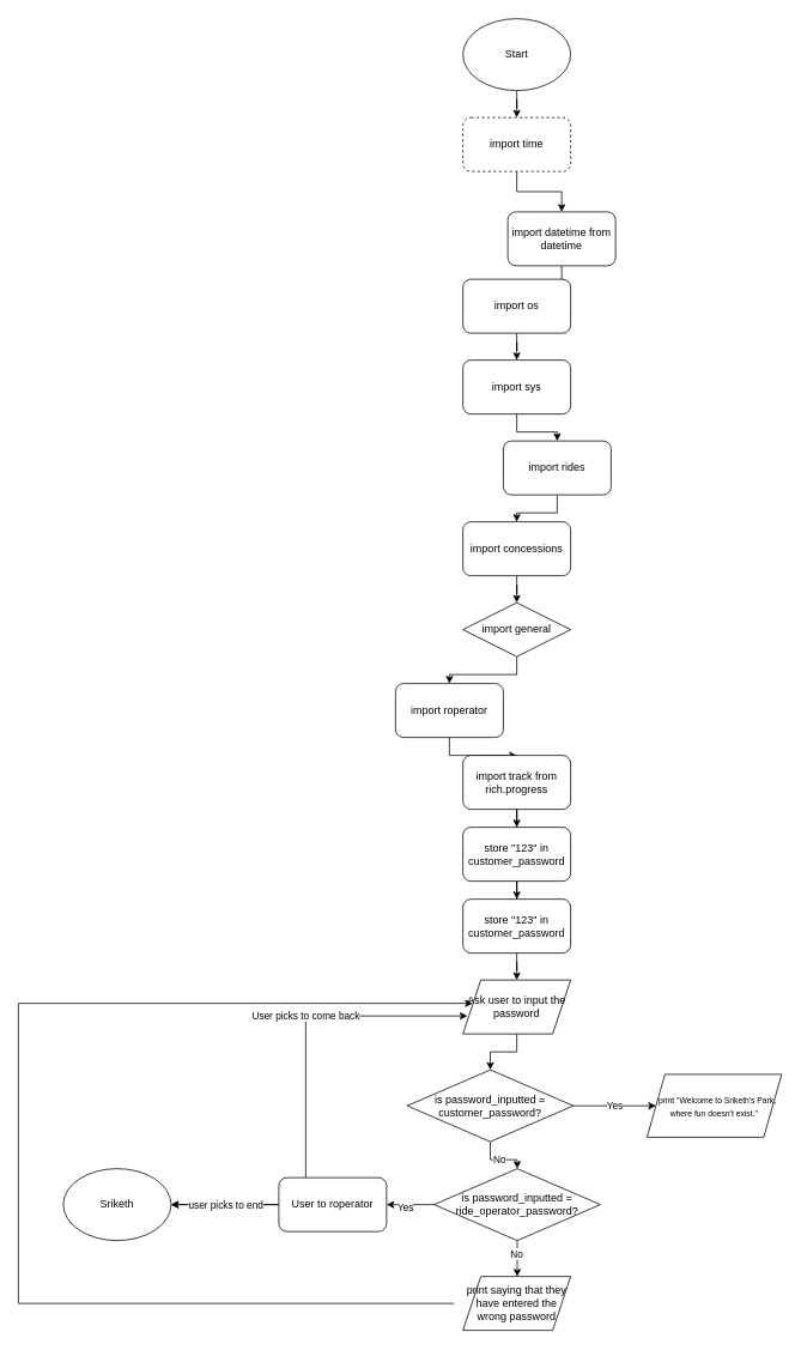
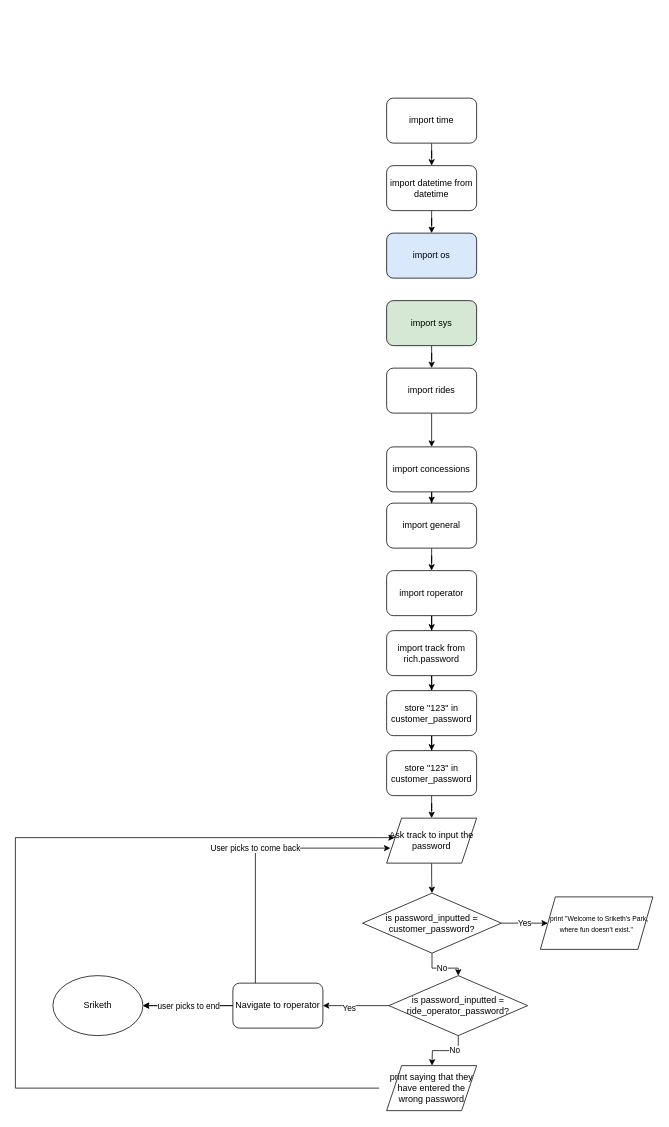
- <mxCell id="3" value="Start" style="ellipse;whiteSpace=wrap;html=1;" vertex="1" parent="1"><mxGeometry x="515" y="20" width="120" height="80" as="geometry" /></mxCell>
- <mxCell id="2" style="edgeStyle=orthogonalEdgeStyle;rounded=0;orthogonalLoop=1;jettySize=auto;html=1;" edge="1" parent="1" source="3" target="5"><mxGeometry relative="1" as="geometry" /></mxCell>
- <mxCell id="5" value="import time" style="rounded=1;whiteSpace=wrap;html=1;dashed=1;" vertex="1" parent="1"><mxGeometry x="515" y="130" width="120" height="60" as="geometry" /></mxCell>
+ <mxCell id="5" value="import time" style="rounded=1;whiteSpace=wrap;html=1;" vertex="1" parent="1"><mxGeometry x="515" y="130" width="120" height="60" as="geometry" /></mxCell>
- <mxCell id="7" value="import datetime from datetime" style="rounded=1;whiteSpace=wrap;html=1;" vertex="1" parent="1"><mxGeometry x="565" y="235" width="120" height="60" as="geometry" /></mxCell>
+ <mxCell id="7" value="import datetime from datetime" style="rounded=1;whiteSpace=wrap;html=1;" vertex="1" parent="1"><mxGeometry x="515" y="220" width="120" height="60" as="geometry" /></mxCell>
- <mxCell id="9" value="import os" style="rounded=1;whiteSpace=wrap;html=1;" vertex="1" parent="1"><mxGeometry x="515" y="310" width="120" height="60" as="geometry" /></mxCell>
+ <mxCell id="9" value="import os" style="rounded=1;whiteSpace=wrap;html=1;fillColor=#dae8fc;" vertex="1" parent="1"><mxGeometry x="515" y="310" width="120" height="60" as="geometry" /></mxCell>
- <mxCell id="8" style="edgeStyle=orthogonalEdgeStyle;rounded=0;orthogonalLoop=1;jettySize=auto;html=1;" edge="1" parent="1" source="9" target="11"><mxGeometry relative="1" as="geometry" /></mxCell>
- <mxCell id="11" value="import sys" style="rounded=1;whiteSpace=wrap;html=1;" vertex="1" parent="1"><mxGeometry x="515" y="400" width="120" height="60" as="geometry" /></mxCell>
+ <mxCell id="11" value="import sys" style="rounded=1;whiteSpace=wrap;html=1;fillColor=#d5e8d4;" vertex="1" parent="1"><mxGeometry x="515" y="400" width="120" height="60" as="geometry" /></mxCell>
- <mxCell id="13" value="import rides" style="rounded=1;whiteSpace=wrap;html=1;" vertex="1" parent="1"><mxGeometry x="560" y="490" width="120" height="60" as="geometry" /></mxCell>
+ <mxCell id="13" value="import rides" style="rounded=1;whiteSpace=wrap;html=1;" vertex="1" parent="1"><mxGeometry x="515" y="490" width="120" height="60" as="geometry" /></mxCell>
- <mxCell id="15" value="import concessions" style="rounded=1;whiteSpace=wrap;html=1;" vertex="1" parent="1"><mxGeometry x="515" y="580" width="120" height="60" as="geometry" /></mxCell>
+ <mxCell id="15" value="import concessions" style="rounded=1;whiteSpace=wrap;html=1;" vertex="1" parent="1"><mxGeometry x="515" y="595" width="120" height="60" as="geometry" /></mxCell>
- <mxCell id="17" value="import general" style="rhombus;whiteSpace=wrap;html=1;" vertex="1" parent="1"><mxGeometry x="515" y="670" width="120" height="60" as="geometry" /></mxCell>
+ <mxCell id="17" value="import general" style="rounded=1;whiteSpace=wrap;html=1;" vertex="1" parent="1"><mxGeometry x="515" y="670" width="120" height="60" as="geometry" /></mxCell>
- <mxCell id="19" value="import roperator" style="rounded=1;whiteSpace=wrap;html=1;" vertex="1" parent="1"><mxGeometry x="440" y="760" width="120" height="60" as="geometry" /></mxCell>
+ <mxCell id="19" value="import roperator" style="rounded=1;whiteSpace=wrap;html=1;" vertex="1" parent="1"><mxGeometry x="515" y="760" width="120" height="60" as="geometry" /></mxCell>
- <mxCell id="21" value="import track from rich.progress" style="rounded=1;whiteSpace=wrap;html=1;" vertex="1" parent="1"><mxGeometry x="515" y="840" width="120" height="60" as="geometry" /></mxCell>
+ <mxCell id="21" value="import track from rich.password" style="rounded=1;whiteSpace=wrap;html=1;" vertex="1" parent="1"><mxGeometry x="515" y="840" width="120" height="60" as="geometry" /></mxCell>
- <mxCell id="27" value="&lt;div&gt;&lt;span style=&quot;background-color: initial;&quot;&gt;Ask user to input the password&lt;/span&gt;&lt;br&gt;&lt;/div&gt;" style="shape=parallelogram;perimeter=parallelogramPerimeter;whiteSpace=wrap;html=1;fixedSize=1;" vertex="1" parent="1"><mxGeometry x="515" y="1090" width="120" height="60" as="geometry" /></mxCell>
+ <mxCell id="27" value="&lt;div&gt;&lt;span style=&quot;background-color: initial;&quot;&gt;Ask track to input the password&lt;/span&gt;&lt;br&gt;&lt;/div&gt;" style="shape=parallelogram;perimeter=parallelogramPerimeter;whiteSpace=wrap;html=1;fixedSize=1;" vertex="1" parent="1"><mxGeometry x="515" y="1090" width="120" height="60" as="geometry" /></mxCell>
- <mxCell id="35" value="is password_inputted = customer_password?" style="rhombus;whiteSpace=wrap;html=1;" vertex="1" parent="1"><mxGeometry x="453" y="1190" width="185" height="80" as="geometry" /></mxCell>
+ <mxCell id="35" value="is password_inputted = customer_password?" style="rhombus;whiteSpace=wrap;html=1;" vertex="1" parent="1"><mxGeometry x="483" y="1190" width="185" height="80" as="geometry" /></mxCell>
- <mxCell id="41" value="User to roperator" style="rounded=1;whiteSpace=wrap;html=1;" vertex="1" parent="1"><mxGeometry x="310" y="1310" width="120" height="60" as="geometry" /></mxCell>
+ <mxCell id="41" value="Navigate to roperator" style="rounded=1;whiteSpace=wrap;html=1;" vertex="1" parent="1"><mxGeometry x="310" y="1310" width="120" height="60" as="geometry" /></mxCell>
- <mxCell id="32" value="is password_inputted = ride_operator_password?" style="rhombus;whiteSpace=wrap;html=1;" vertex="1" parent="1"><mxGeometry x="483" y="1300" width="185" height="80" as="geometry" /></mxCell>
+ <mxCell id="32" value="is password_inputted = ride_operator_password?" style="rhombus;whiteSpace=wrap;html=1;" vertex="1" parent="1"><mxGeometry x="518" y="1300" width="185" height="80" as="geometry" /></mxCell>
